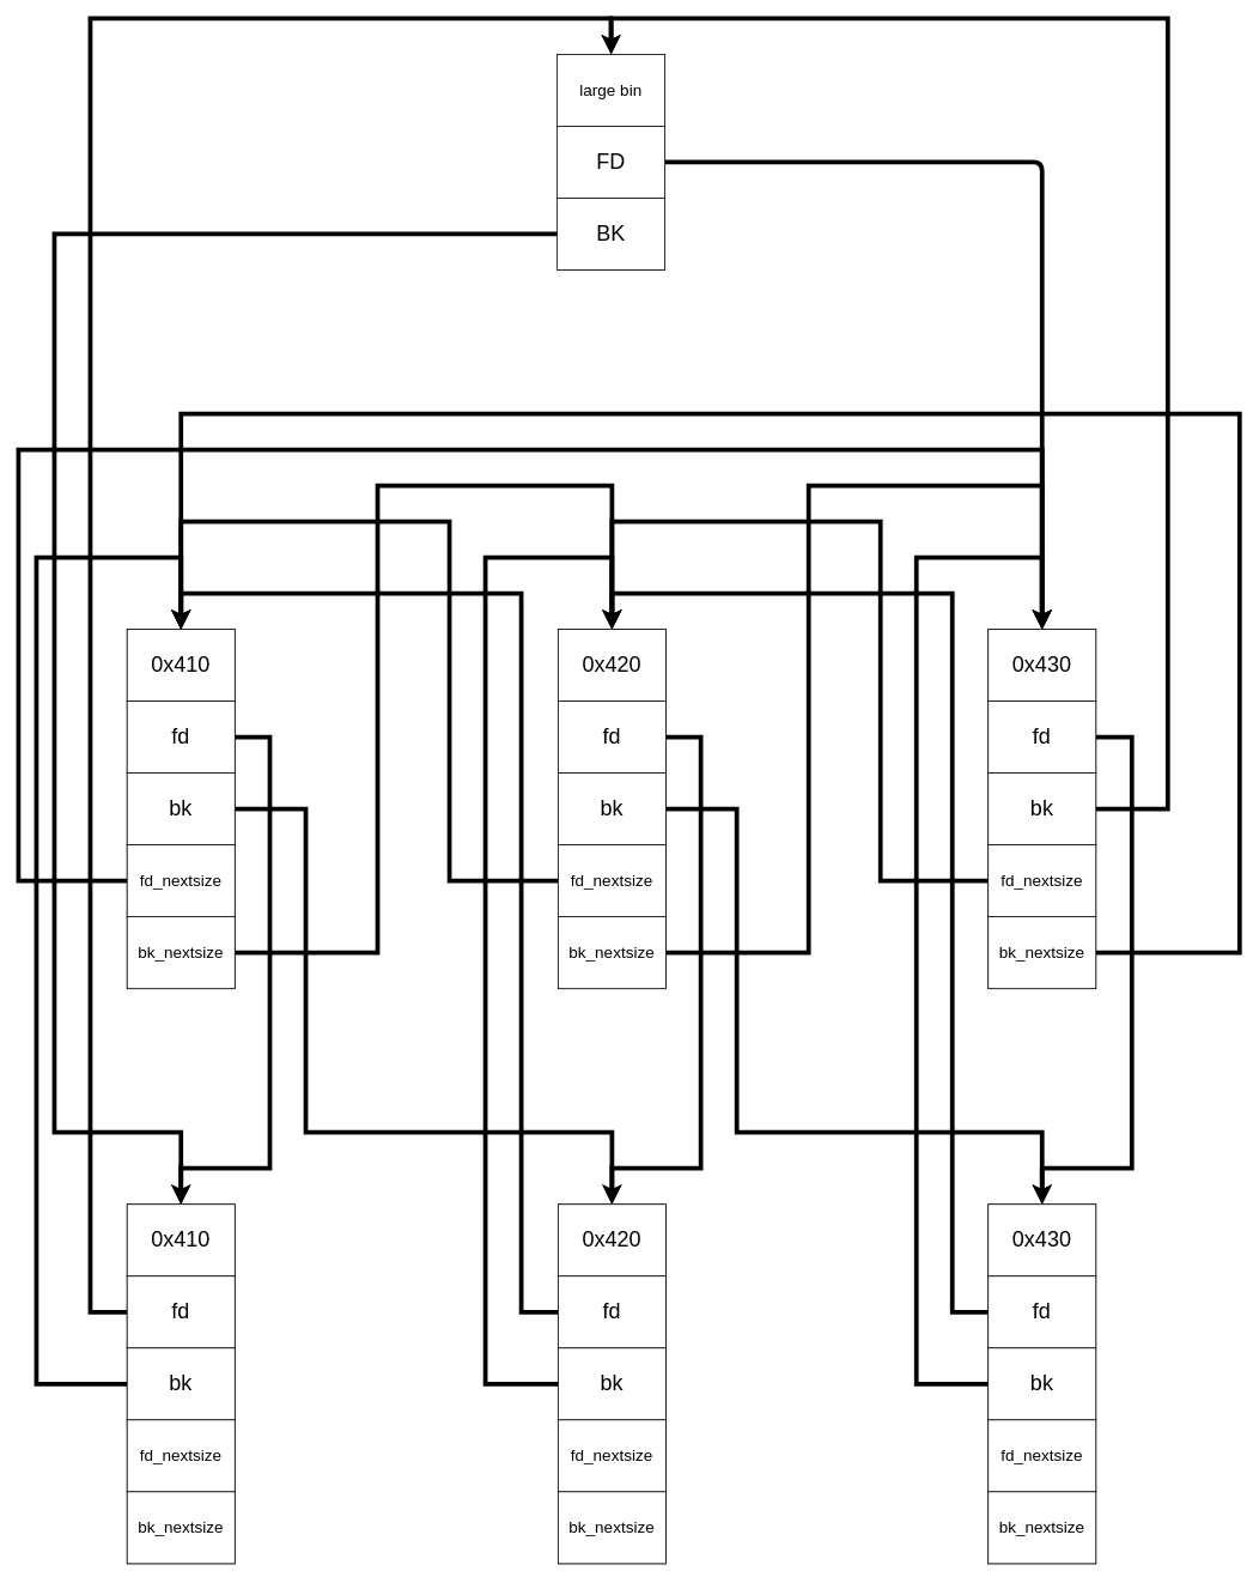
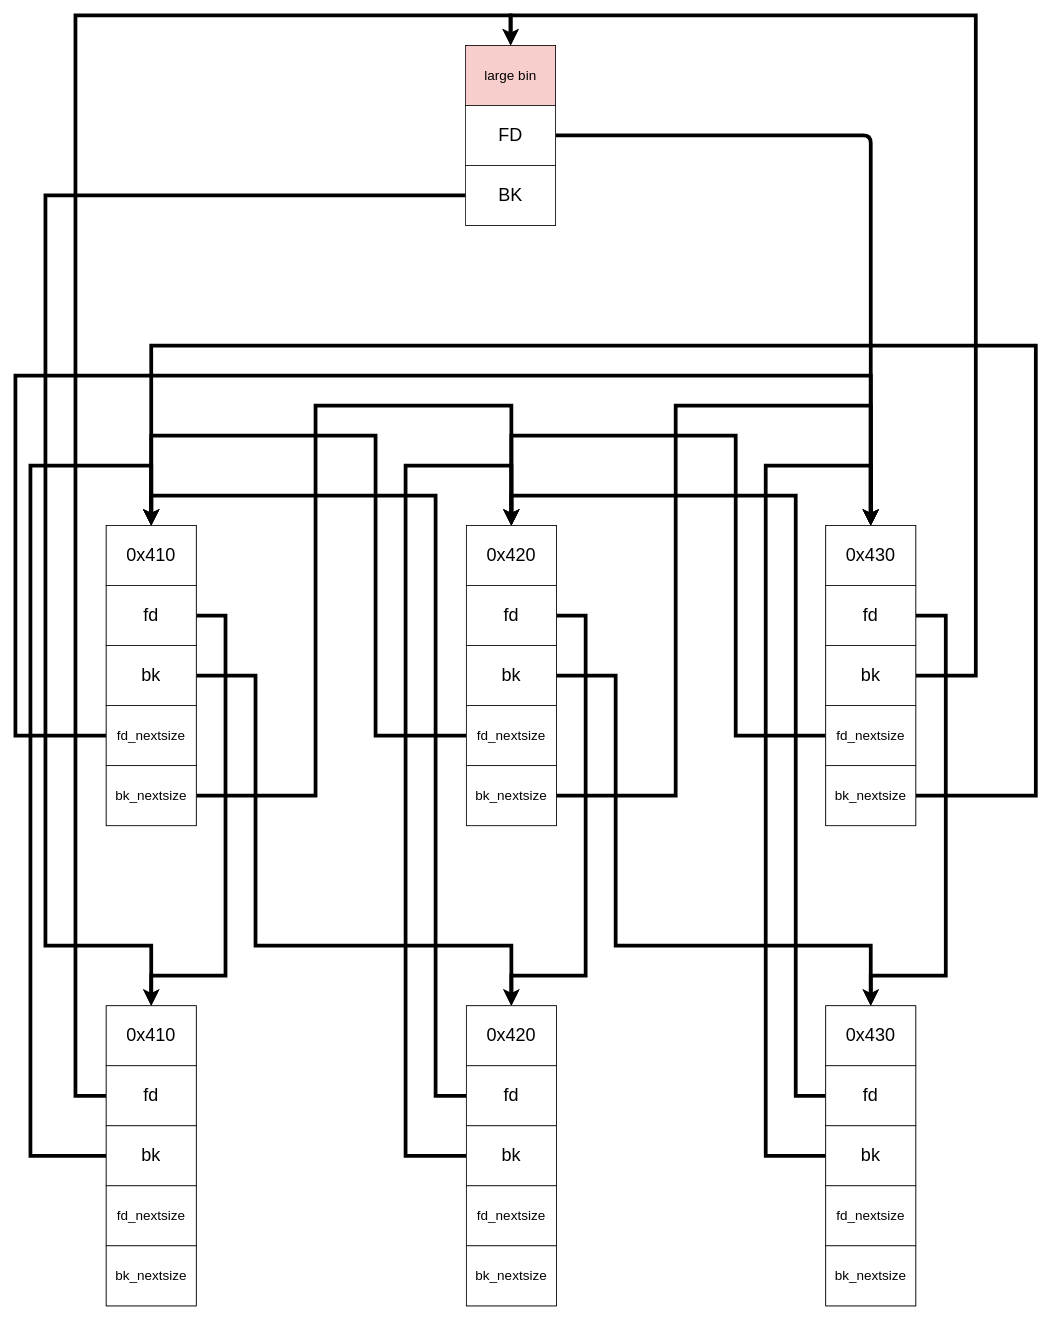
- <mxCell id="57" value="large bin" style="rounded=0;whiteSpace=wrap;html=1;fontSize=18;" parent="1" vertex="1"><mxGeometry x="620" y="60" width="120" height="80" as="geometry" /></mxCell>
+ <mxCell id="57" value="large bin" style="rounded=0;whiteSpace=wrap;html=1;fontSize=18;fillColor=#f8cecc;" parent="1" vertex="1"><mxGeometry x="620" y="60" width="120" height="80" as="geometry" /></mxCell>
